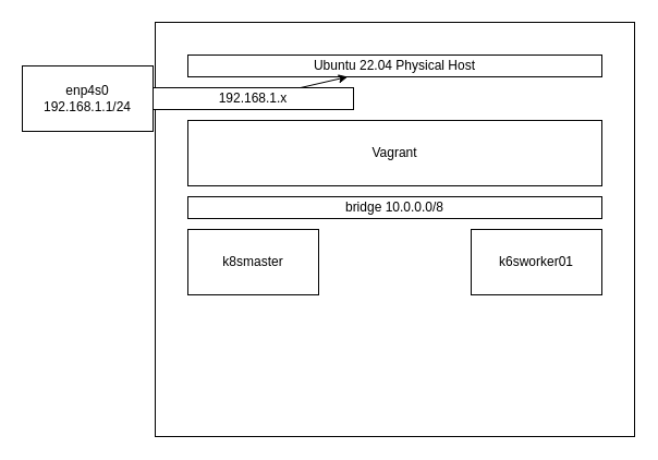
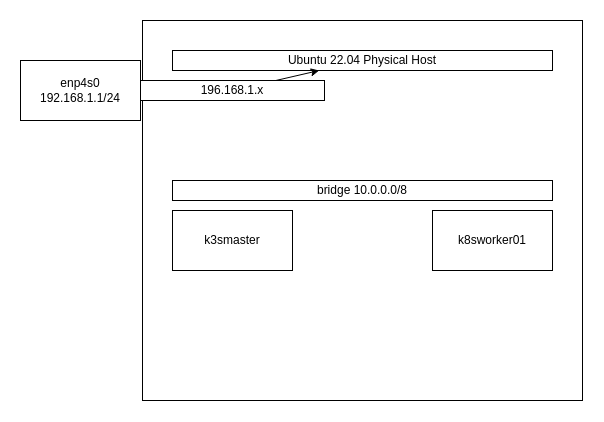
- <mxCell id="9" value="192.168.1.x" style="rounded=0;whiteSpace=wrap;html=1;" vertex="1" parent="1"><mxGeometry x="140" y="80" width="184" height="20" as="geometry" /></mxCell>
+ <mxCell id="9" value="196.168.1.x" style="rounded=0;whiteSpace=wrap;html=1;" vertex="1" parent="1"><mxGeometry x="140" y="80" width="184" height="20" as="geometry" /></mxCell>
- <mxCell id="6" value="Vagrant" style="rounded=0;whiteSpace=wrap;html=1;" vertex="1" parent="1"><mxGeometry x="172" y="110" width="380" height="60" as="geometry" /></mxCell>
- <mxCell id="3" value="k8smaster" style="rounded=0;whiteSpace=wrap;html=1;" vertex="1" parent="1"><mxGeometry x="172" y="210" width="120" height="60" as="geometry" /></mxCell>
+ <mxCell id="3" value="k3smaster" style="rounded=0;whiteSpace=wrap;html=1;" vertex="1" parent="1"><mxGeometry x="172" y="210" width="120" height="60" as="geometry" /></mxCell>
- <mxCell id="4" value="k6sworker01" style="rounded=0;whiteSpace=wrap;html=1;" vertex="1" parent="1"><mxGeometry x="432" y="210" width="120" height="60" as="geometry" /></mxCell>
+ <mxCell id="4" value="k8sworker01" style="rounded=0;whiteSpace=wrap;html=1;" vertex="1" parent="1"><mxGeometry x="432" y="210" width="120" height="60" as="geometry" /></mxCell>
